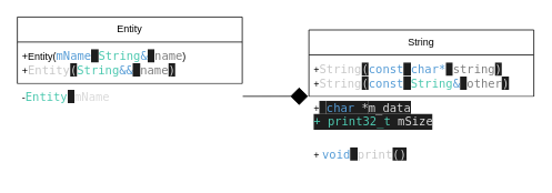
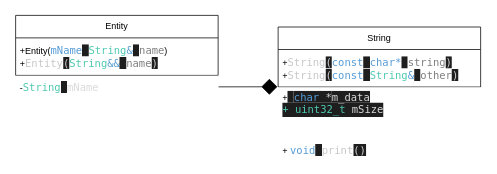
- <mxCell id="5" value="-&lt;span style=&quot;font-family: &amp;quot;Droid Sans Mono&amp;quot;, &amp;quot;monospace&amp;quot;, monospace; font-size: 14px; color: rgb(78, 201, 176);&quot;&gt;Entity&lt;/span&gt;&lt;span style=&quot;background-color: rgb(30, 30, 30); color: rgb(212, 212, 212); font-family: &amp;quot;Droid Sans Mono&amp;quot;, &amp;quot;monospace&amp;quot;, monospace; font-size: 14px;&quot;&gt; &lt;/span&gt;&lt;span style=&quot;font-family: &amp;quot;Droid Sans Mono&amp;quot;, &amp;quot;monospace&amp;quot;, monospace; font-size: 14px; color: rgb(218, 218, 218);&quot;&gt;mName&lt;/span&gt;" style="text;strokeColor=#FFFFFF;fillColor=none;align=left;verticalAlign=middle;spacingLeft=4;spacingRight=4;overflow=hidden;points=[[0,0.5],[1,0.5]];portConstraint=eastwest;rotatable=0;whiteSpace=wrap;html=1;" parent="1" vertex="1"><mxGeometry x="20" y="101" width="270" height="29" as="geometry" /></mxCell>
+ <mxCell id="5" value="-&lt;span style=&quot;font-family: &amp;quot;Droid Sans Mono&amp;quot;, &amp;quot;monospace&amp;quot;, monospace; font-size: 14px; color: rgb(78, 201, 176);&quot;&gt;String&lt;/span&gt;&lt;span style=&quot;background-color: rgb(30, 30, 30); color: rgb(212, 212, 212); font-family: &amp;quot;Droid Sans Mono&amp;quot;, &amp;quot;monospace&amp;quot;, monospace; font-size: 14px;&quot;&gt; &lt;/span&gt;&lt;span style=&quot;font-family: &amp;quot;Droid Sans Mono&amp;quot;, &amp;quot;monospace&amp;quot;, monospace; font-size: 14px; color: rgb(218, 218, 218);&quot;&gt;mName&lt;/span&gt;" style="text;strokeColor=#FFFFFF;fillColor=none;align=left;verticalAlign=middle;spacingLeft=4;spacingRight=4;overflow=hidden;points=[[0,0.5],[1,0.5]];portConstraint=eastwest;rotatable=0;whiteSpace=wrap;html=1;" parent="1" vertex="1"><mxGeometry x="20" y="101" width="270" height="29" as="geometry" /></mxCell>
- <mxCell id="8" value="+&lt;span style=&quot;background-color: rgb(30, 30, 30); color: rgb(212, 212, 212); font-family: &amp;quot;Droid Sans Mono&amp;quot;, &amp;quot;monospace&amp;quot;, monospace; font-size: 14px;&quot;&gt;    &lt;/span&gt;&lt;span style=&quot;background-color: rgb(30, 30, 30); font-family: &amp;quot;Droid Sans Mono&amp;quot;, &amp;quot;monospace&amp;quot;, monospace; font-size: 14px; color: rgb(86, 156, 214);&quot;&gt;char&lt;/span&gt;&lt;span style=&quot;background-color: rgb(30, 30, 30); color: rgb(212, 212, 212); font-family: &amp;quot;Droid Sans Mono&amp;quot;, &amp;quot;monospace&amp;quot;, monospace; font-size: 14px;&quot;&gt; *&lt;/span&gt;&lt;span style=&quot;background-color: rgb(30, 30, 30); font-family: &amp;quot;Droid Sans Mono&amp;quot;, &amp;quot;monospace&amp;quot;, monospace; font-size: 14px; color: rgb(218, 218, 218);&quot;&gt;m_data&lt;/span&gt;&lt;div style=&quot;color: rgb(212, 212, 212); background-color: rgb(30, 30, 30); font-family: &amp;quot;Droid Sans Mono&amp;quot;, &amp;quot;monospace&amp;quot;, monospace; font-size: 14px; line-height: 19px;&quot;&gt;&lt;div&gt;&lt;span style=&quot;color: #4ec9b0;&quot;&gt;+ print32_t&lt;/span&gt; &lt;span style=&quot;color: #dadada;&quot;&gt;mSize&lt;/span&gt;&lt;/div&gt;&lt;/div&gt;" style="text;strokeColor=#FFFFFF;fillColor=none;align=left;verticalAlign=middle;spacingLeft=4;spacingRight=4;overflow=hidden;points=[[0,0.5],[1,0.5]];portConstraint=eastwest;rotatable=0;whiteSpace=wrap;html=1;" vertex="1" parent="1"><mxGeometry x="370" y="116.5" width="270" height="43.5" as="geometry" /></mxCell>
+ <mxCell id="8" value="+&lt;span style=&quot;background-color: rgb(30, 30, 30); color: rgb(212, 212, 212); font-family: &amp;quot;Droid Sans Mono&amp;quot;, &amp;quot;monospace&amp;quot;, monospace; font-size: 14px;&quot;&gt;    &lt;/span&gt;&lt;span style=&quot;background-color: rgb(30, 30, 30); font-family: &amp;quot;Droid Sans Mono&amp;quot;, &amp;quot;monospace&amp;quot;, monospace; font-size: 14px; color: rgb(86, 156, 214);&quot;&gt;char&lt;/span&gt;&lt;span style=&quot;background-color: rgb(30, 30, 30); color: rgb(212, 212, 212); font-family: &amp;quot;Droid Sans Mono&amp;quot;, &amp;quot;monospace&amp;quot;, monospace; font-size: 14px;&quot;&gt; *&lt;/span&gt;&lt;span style=&quot;background-color: rgb(30, 30, 30); font-family: &amp;quot;Droid Sans Mono&amp;quot;, &amp;quot;monospace&amp;quot;, monospace; font-size: 14px; color: rgb(218, 218, 218);&quot;&gt;m_data&lt;/span&gt;&lt;div style=&quot;color: rgb(212, 212, 212); background-color: rgb(30, 30, 30); font-family: &amp;quot;Droid Sans Mono&amp;quot;, &amp;quot;monospace&amp;quot;, monospace; font-size: 14px; line-height: 19px;&quot;&gt;&lt;div&gt;&lt;span style=&quot;color: #4ec9b0;&quot;&gt;+ uint32_t&lt;/span&gt; &lt;span style=&quot;color: #dadada;&quot;&gt;mSize&lt;/span&gt;&lt;/div&gt;&lt;/div&gt;" style="text;strokeColor=#FFFFFF;fillColor=none;align=left;verticalAlign=middle;spacingLeft=4;spacingRight=4;overflow=hidden;points=[[0,0.5],[1,0.5]];portConstraint=eastwest;rotatable=0;whiteSpace=wrap;html=1;" vertex="1" parent="1"><mxGeometry x="370" y="116.5" width="270" height="43.5" as="geometry" /></mxCell>
- <mxCell id="9" value="+&amp;nbsp;&lt;span style=&quot;font-family: &amp;quot;Droid Sans Mono&amp;quot;, &amp;quot;monospace&amp;quot;, monospace; font-size: 14px; color: rgb(86, 156, 214);&quot;&gt;void&lt;/span&gt;&lt;span style=&quot;background-color: rgb(30, 30, 30); color: rgb(212, 212, 212); font-family: &amp;quot;Droid Sans Mono&amp;quot;, &amp;quot;monospace&amp;quot;, monospace; font-size: 14px;&quot;&gt; &lt;/span&gt;&lt;span style=&quot;font-family: &amp;quot;Droid Sans Mono&amp;quot;, &amp;quot;monospace&amp;quot;, monospace; font-size: 14px; color: rgb(200, 200, 200);&quot;&gt;print&lt;/span&gt;&lt;span style=&quot;background-color: rgb(30, 30, 30); color: rgb(212, 212, 212); font-family: &amp;quot;Droid Sans Mono&amp;quot;, &amp;quot;monospace&amp;quot;, monospace; font-size: 14px;&quot;&gt;()&lt;/span&gt;&lt;span style=&quot;background-color: rgb(30, 30, 30); color: rgb(200, 200, 200); font-family: &amp;quot;Droid Sans Mono&amp;quot;, &amp;quot;monospace&amp;quot;, monospace; font-size: 14px;&quot;&gt;&lt;br&gt;&lt;/span&gt;" style="text;strokeColor=#FFFFFF;fillColor=none;align=left;verticalAlign=middle;spacingLeft=4;spacingRight=4;overflow=hidden;points=[[0,0.5],[1,0.5]];portConstraint=eastwest;rotatable=0;whiteSpace=wrap;html=1;" vertex="1" parent="1"><mxGeometry x="370" y="160" width="270" height="50" as="geometry" /></mxCell>
+ <mxCell id="9" value="+&amp;nbsp;&lt;span style=&quot;font-family: &amp;quot;Droid Sans Mono&amp;quot;, &amp;quot;monospace&amp;quot;, monospace; font-size: 14px; color: rgb(86, 156, 214);&quot;&gt;void&lt;/span&gt;&lt;span style=&quot;background-color: rgb(30, 30, 30); color: rgb(212, 212, 212); font-family: &amp;quot;Droid Sans Mono&amp;quot;, &amp;quot;monospace&amp;quot;, monospace; font-size: 14px;&quot;&gt; &lt;/span&gt;&lt;span style=&quot;font-family: &amp;quot;Droid Sans Mono&amp;quot;, &amp;quot;monospace&amp;quot;, monospace; font-size: 14px; color: rgb(200, 200, 200);&quot;&gt;print&lt;/span&gt;&lt;span style=&quot;background-color: rgb(30, 30, 30); color: rgb(212, 212, 212); font-family: &amp;quot;Droid Sans Mono&amp;quot;, &amp;quot;monospace&amp;quot;, monospace; font-size: 14px;&quot;&gt;()&lt;/span&gt;&lt;span style=&quot;background-color: rgb(30, 30, 30); color: rgb(200, 200, 200); font-family: &amp;quot;Droid Sans Mono&amp;quot;, &amp;quot;monospace&amp;quot;, monospace; font-size: 14px;&quot;&gt;&lt;br&gt;&lt;/span&gt;" style="text;strokeColor=#FFFFFF;fillColor=none;align=left;verticalAlign=middle;spacingLeft=4;spacingRight=4;overflow=hidden;points=[[0,0.5],[1,0.5]];portConstraint=eastwest;rotatable=0;whiteSpace=wrap;html=1;" vertex="1" parent="1"><mxGeometry x="370" y="175" width="270" height="50" as="geometry" /></mxCell>
